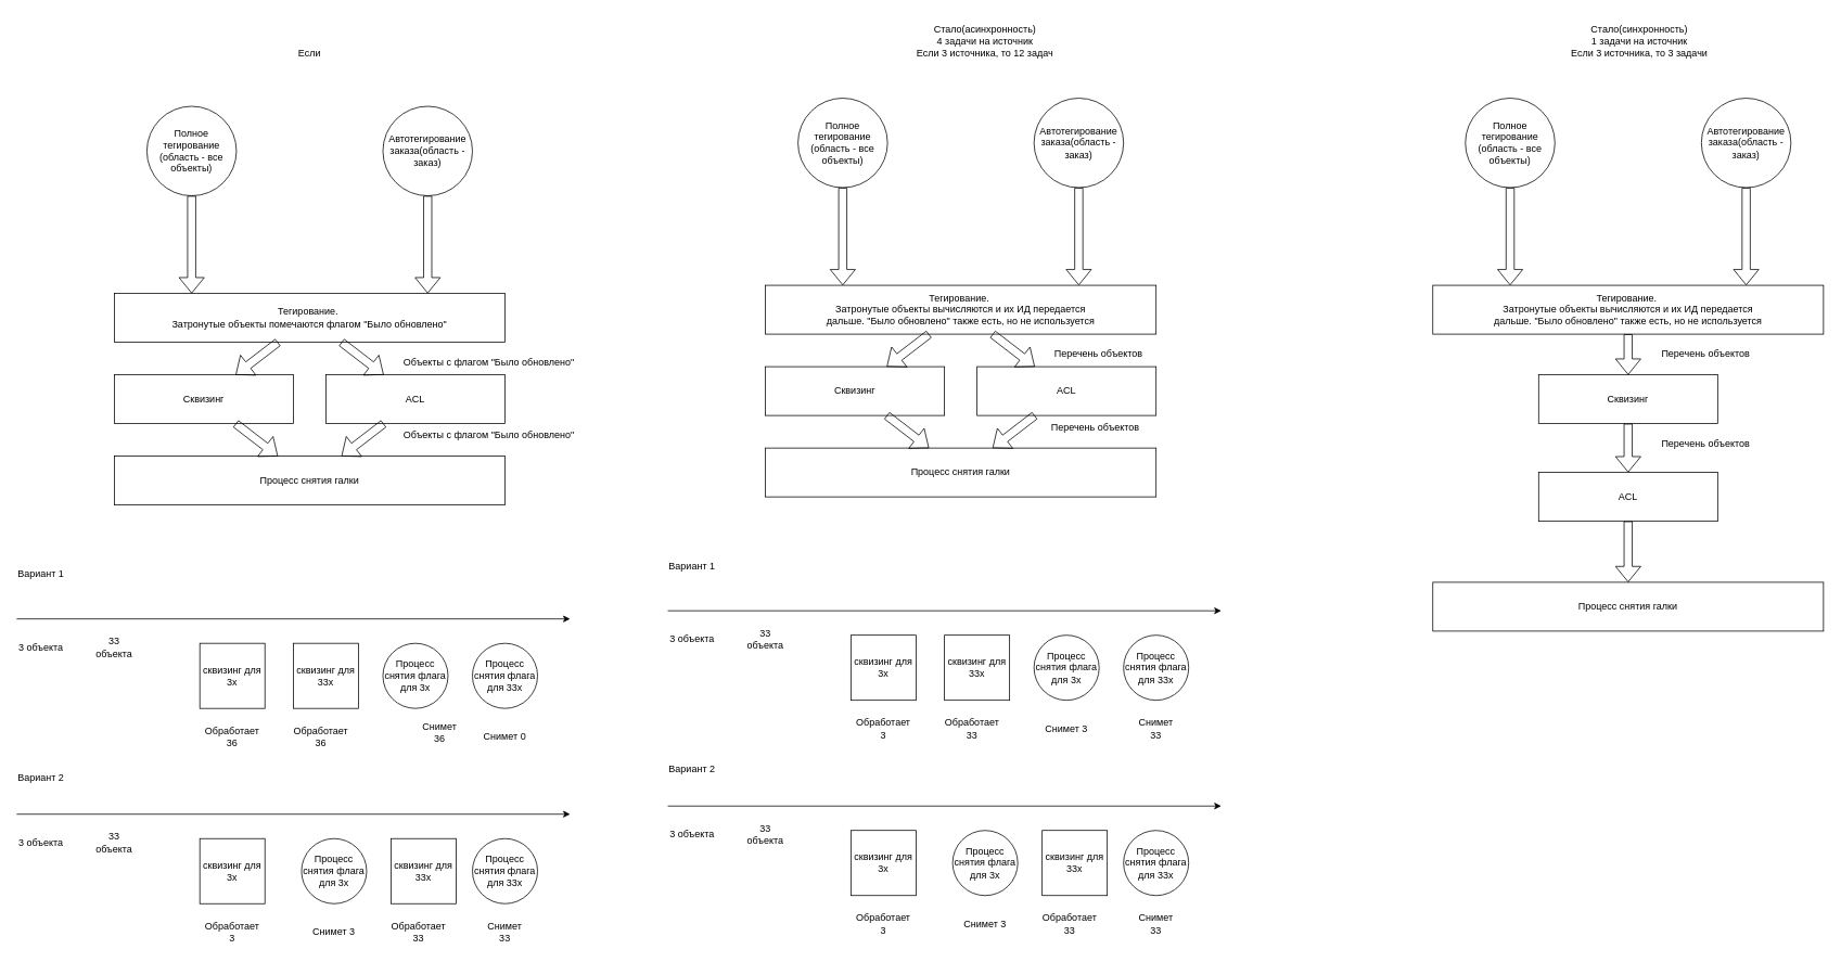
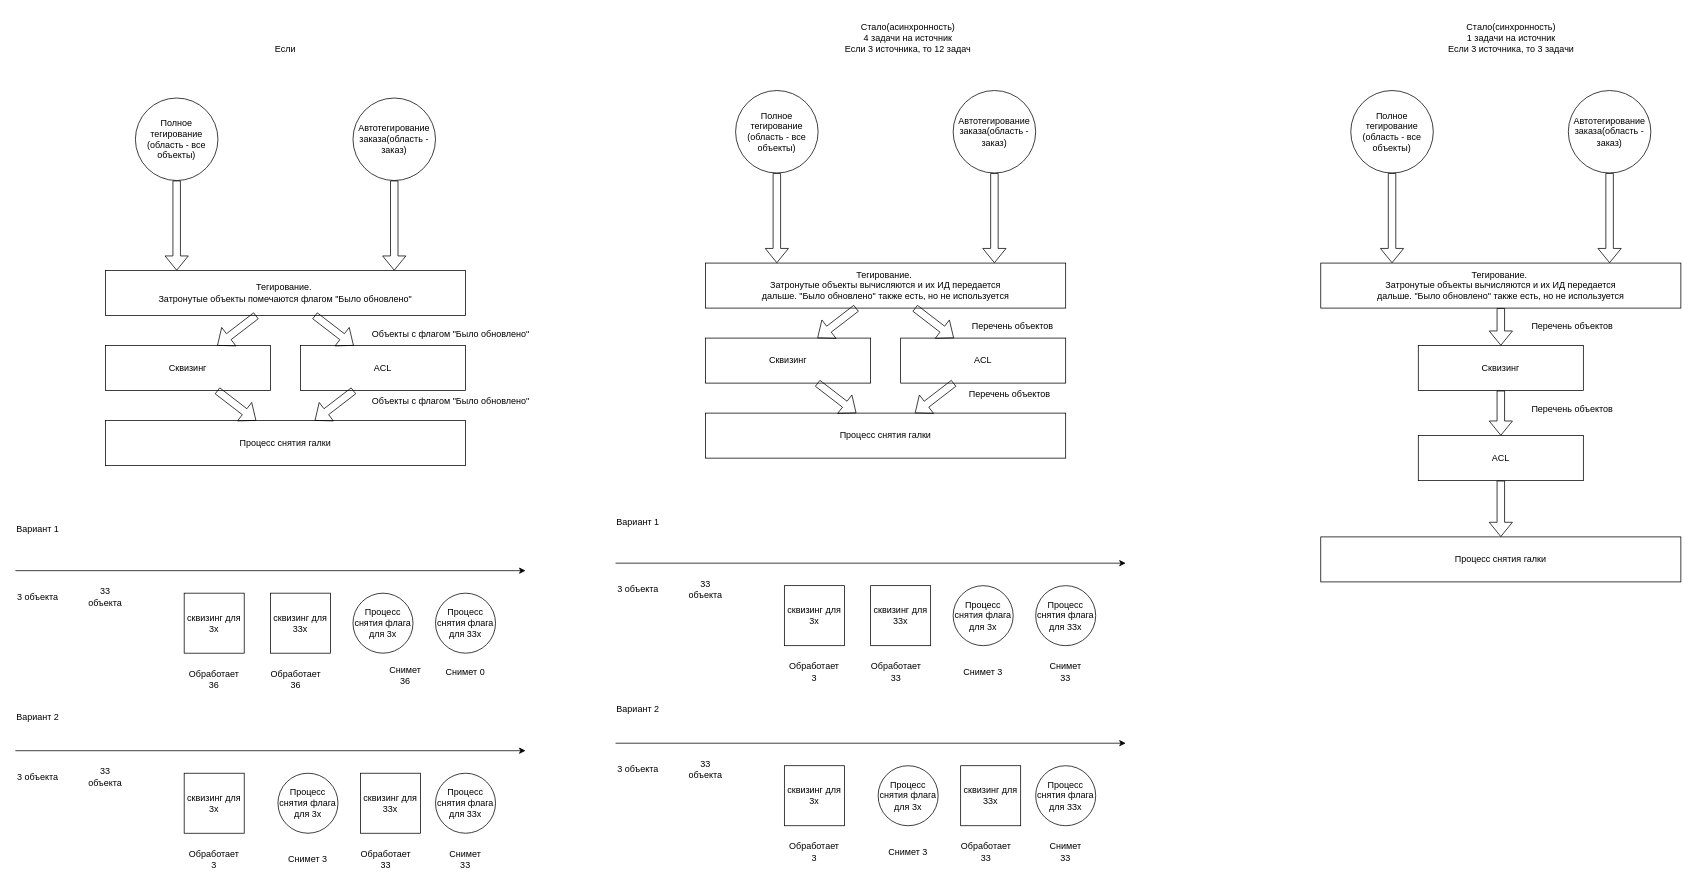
- <mxCell id="26" value="Снимет 0" style="text;html=1;align=center;verticalAlign=middle;whiteSpace=wrap;rounded=0;" vertex="1" parent="1"><mxGeometry x="590" y="890" width="60" height="30" as="geometry" /></mxCell>
+ <mxCell id="26" value="Снимет 0" style="text;html=1;align=center;verticalAlign=middle;whiteSpace=wrap;rounded=0;" vertex="1" parent="1"><mxGeometry x="590" y="880" width="60" height="30" as="geometry" /></mxCell>
